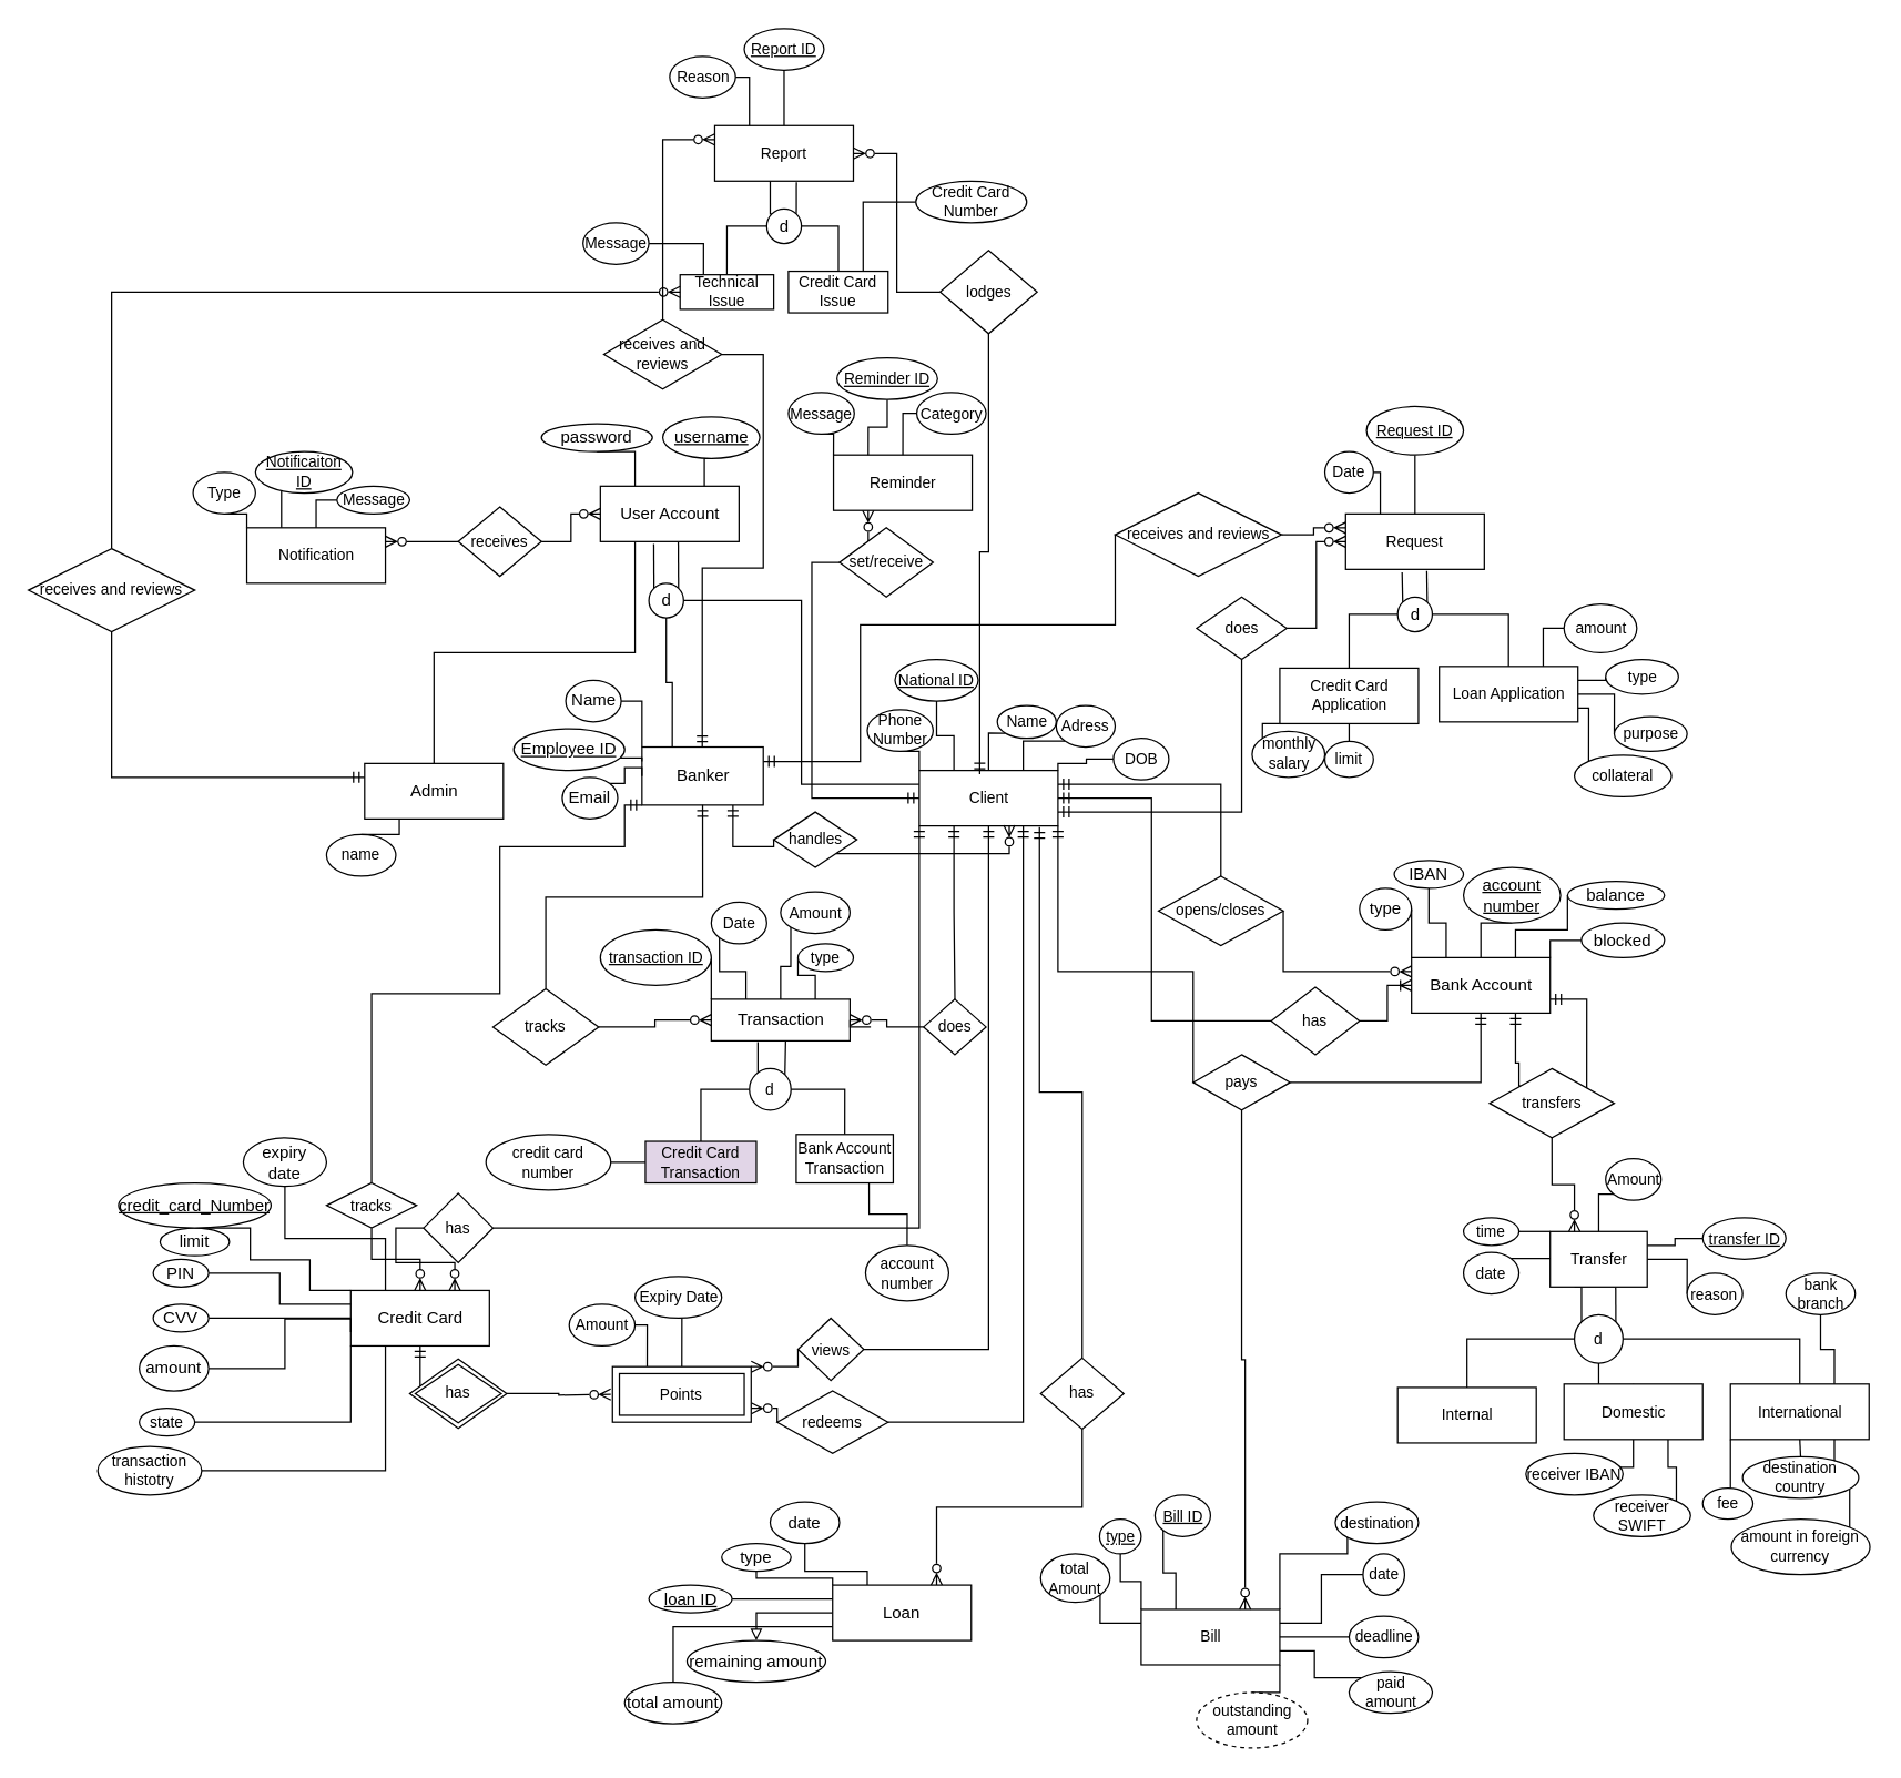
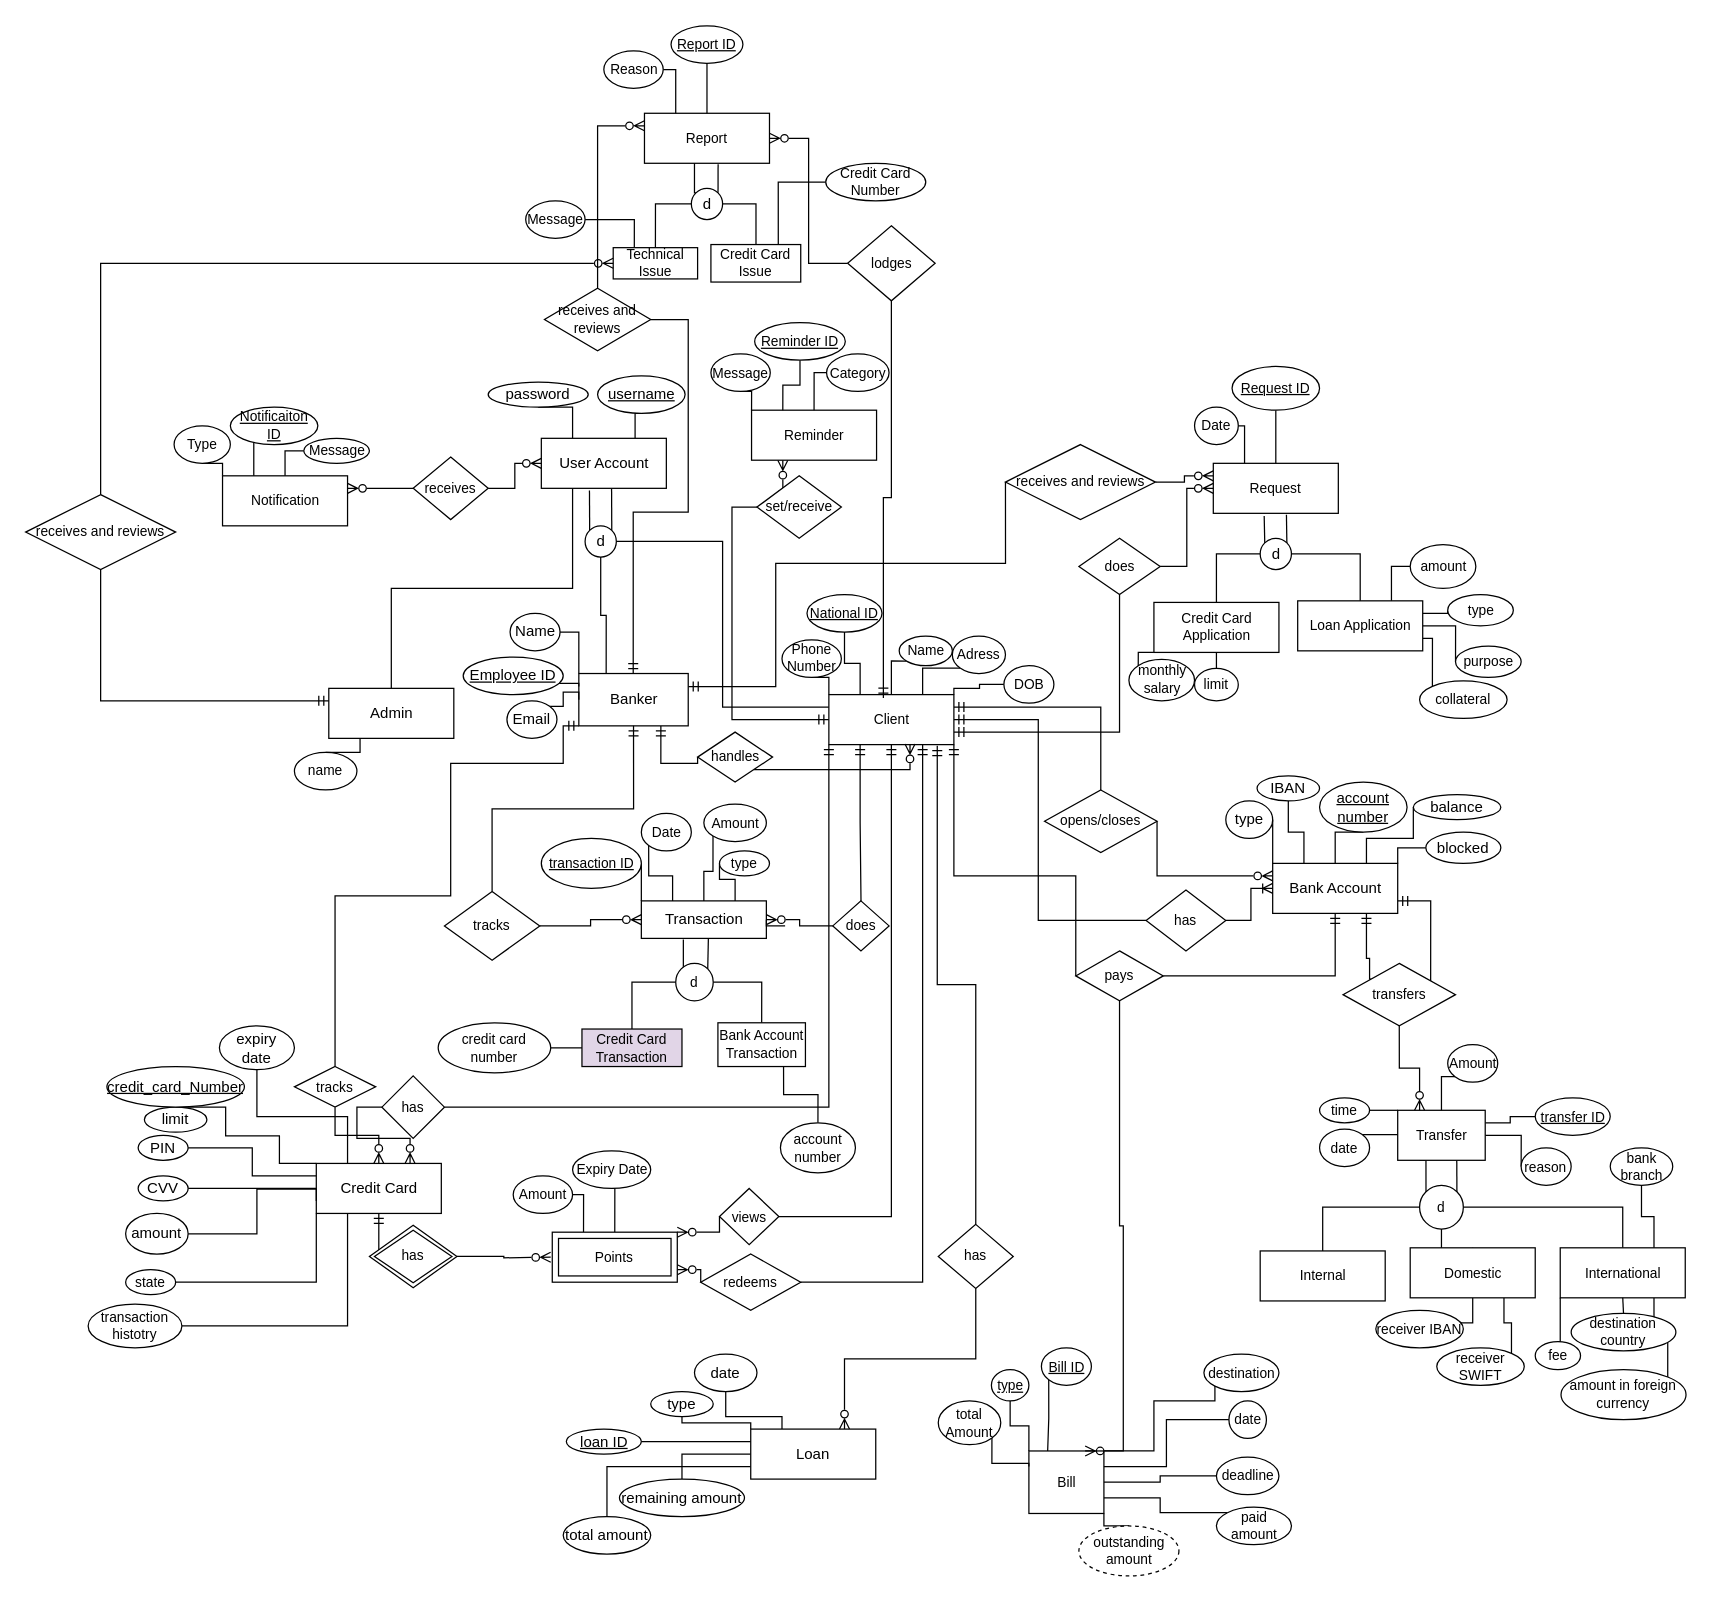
- <mxCell id="47" value="loan ID" style="ellipse;whiteSpace=wrap;html=1;align=center;fontStyle=4;rounded=0;" parent="1" vertex="1"><mxGeometry x="467.5" y="1142.5" width="60" height="20" as="geometry" /></mxCell>
+ <mxCell id="47" value="loan ID" style="ellipse;whiteSpace=wrap;html=1;align=center;fontStyle=4;rounded=0;" parent="1" vertex="1"><mxGeometry x="452.5" y="1142.5" width="60" height="20" as="geometry" /></mxCell>
- <mxCell id="43" style="edgeStyle=orthogonalEdgeStyle;rounded=0;orthogonalLoop=1;jettySize=auto;html=1;exitX=0;exitY=0.5;exitDx=0;exitDy=0;entryX=0.5;entryY=0;entryDx=0;entryDy=0;endArrow=block;endFill=0;" parent="1" source="45" target="53" edge="1"><mxGeometry relative="1" as="geometry" /></mxCell>
+ <mxCell id="43" style="edgeStyle=orthogonalEdgeStyle;rounded=0;orthogonalLoop=1;jettySize=auto;html=1;exitX=0;exitY=0.5;exitDx=0;exitDy=0;entryX=0.5;entryY=0;entryDx=0;entryDy=0;endArrow=none;endFill=0;" parent="1" source="45" target="53" edge="1"><mxGeometry relative="1" as="geometry" /></mxCell>
- <mxCell id="87" value="Bill" style="whiteSpace=wrap;html=1;align=center;fontFamily=Helvetica;fontSize=11;fontColor=default;" parent="1" vertex="1"><mxGeometry x="822.5" y="1160" width="100" height="40" as="geometry" /></mxCell>
+ <mxCell id="87" value="Bill" style="whiteSpace=wrap;html=1;align=center;fontFamily=Helvetica;fontSize=11;fontColor=default;" parent="1" vertex="1"><mxGeometry x="822.5" y="1160" width="60" height="50" as="geometry" /></mxCell>
